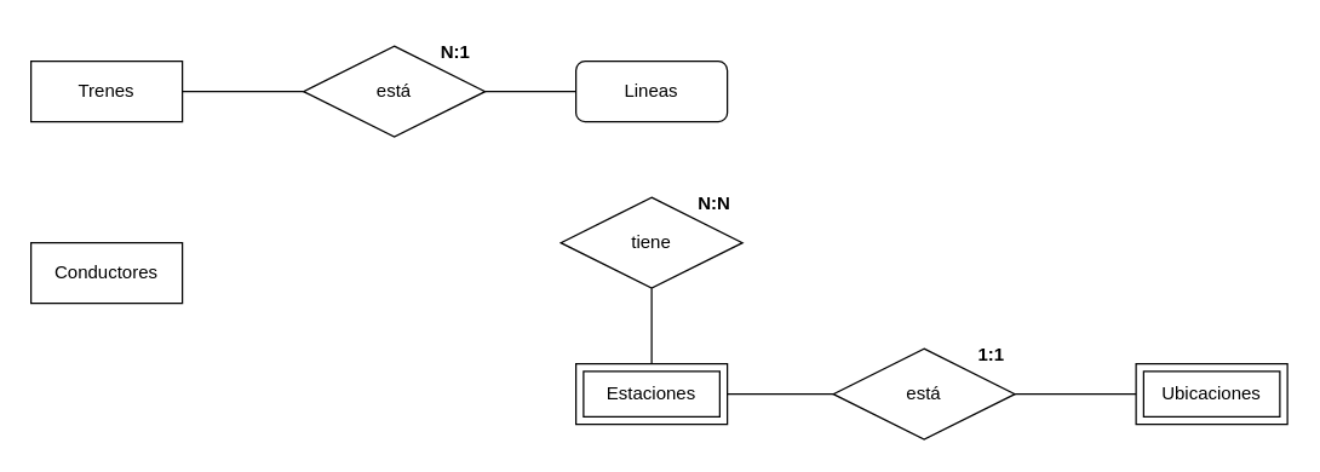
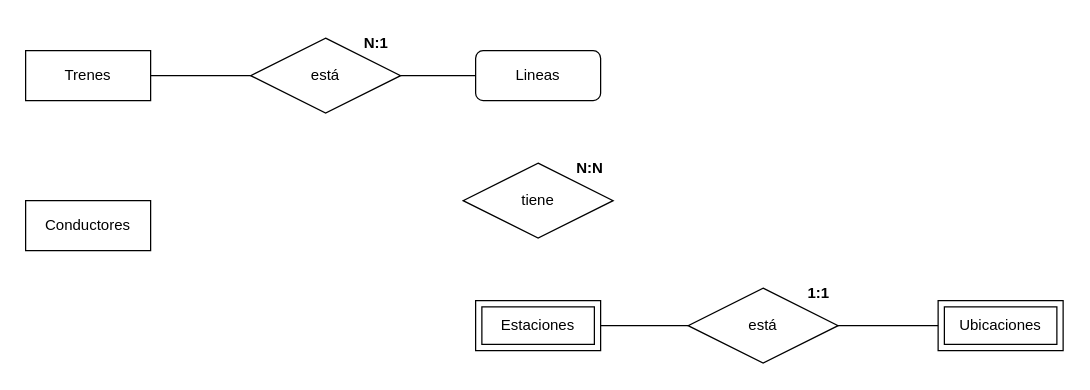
- <mxCell id="10" value="" style="endArrow=none;html=1;rounded=0;exitX=0.5;exitY=1;exitDx=0;exitDy=0;entryX=0.5;entryY=0;entryDx=0;entryDy=0;" parent="1" source="9" target="4" edge="1"><mxGeometry relative="1" as="geometry"><mxPoint x="360" y="180" as="sourcePoint" /><mxPoint x="520" y="180" as="targetPoint" /></mxGeometry></mxCell>
